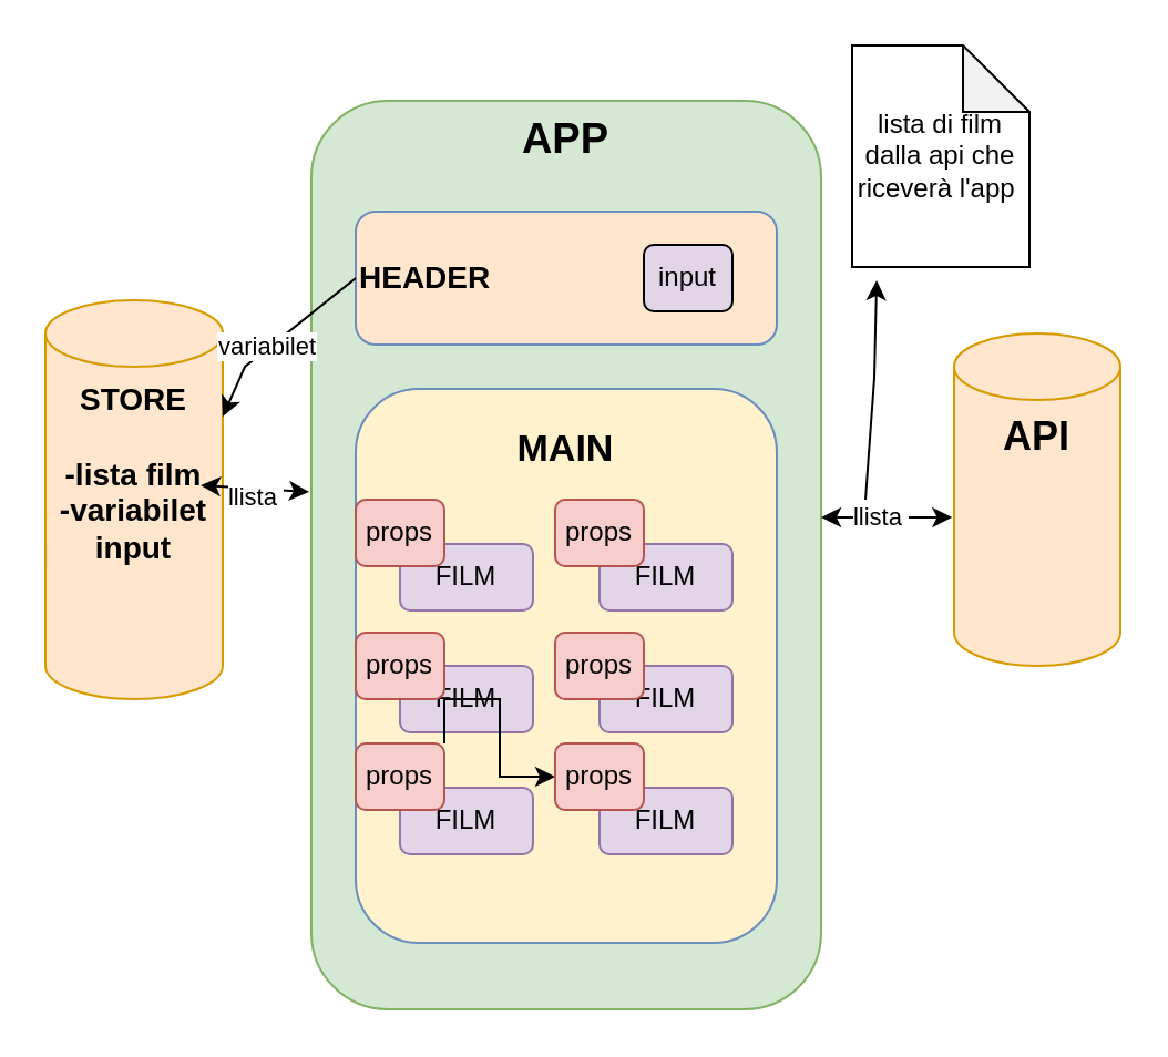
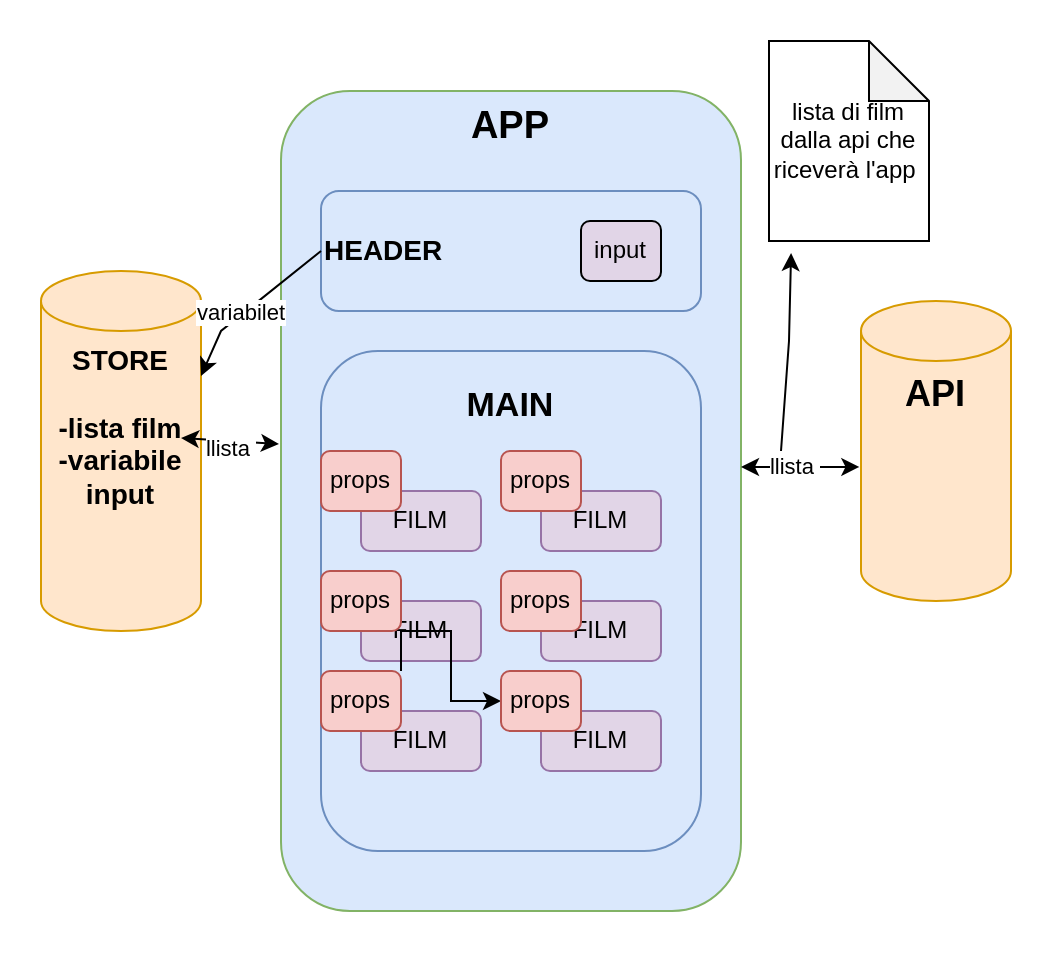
- <mxCell id="3" value="&lt;font style=&quot;font-size: 19px;&quot;&gt;APP&lt;/font&gt;&lt;div style=&quot;text-align: justify;&quot;&gt;&lt;/div&gt;" style="rounded=1;whiteSpace=wrap;html=1;fillColor=#d5e8d4;strokeColor=#82b366;verticalAlign=top;fontStyle=1" vertex="1" parent="1"><mxGeometry x="140" y="45" width="230" height="410" as="geometry" /></mxCell>
+ <mxCell id="3" value="&lt;font style=&quot;font-size: 19px;&quot;&gt;APP&lt;/font&gt;&lt;div style=&quot;text-align: justify;&quot;&gt;&lt;/div&gt;" style="rounded=1;whiteSpace=wrap;html=1;fillColor=#dae8fc;strokeColor=#82b366;verticalAlign=top;fontStyle=1;" vertex="1" parent="1"><mxGeometry x="140" y="45" width="230" height="410" as="geometry" /></mxCell>
- <mxCell id="4" value="&lt;font style=&quot;font-size: 14px;&quot;&gt;HEADER&lt;/font&gt;" style="rounded=1;whiteSpace=wrap;html=1;align=left;fillColor=#ffe6cc;strokeColor=#6c8ebf;fontStyle=1;" vertex="1" parent="1"><mxGeometry x="160" y="95" width="190" height="60" as="geometry" /></mxCell>
+ <mxCell id="4" value="&lt;font style=&quot;font-size: 14px;&quot;&gt;HEADER&lt;/font&gt;" style="rounded=1;whiteSpace=wrap;html=1;align=left;fillColor=#dae8fc;strokeColor=#6c8ebf;fontStyle=1" vertex="1" parent="1"><mxGeometry x="160" y="95" width="190" height="60" as="geometry" /></mxCell>
- <mxCell id="6" value="&lt;h1 style=&quot;font-size: 17px;&quot;&gt;MAIN&lt;/h1&gt;" style="rounded=1;whiteSpace=wrap;html=1;align=center;fillColor=#fff2cc;strokeColor=#6c8ebf;verticalAlign=top;" vertex="1" parent="1"><mxGeometry x="160" y="175" width="190" height="250" as="geometry" /></mxCell>
+ <mxCell id="6" value="&lt;h1 style=&quot;font-size: 17px;&quot;&gt;MAIN&lt;/h1&gt;" style="rounded=1;whiteSpace=wrap;html=1;align=center;fillColor=#dae8fc;strokeColor=#6c8ebf;verticalAlign=top;" vertex="1" parent="1"><mxGeometry x="160" y="175" width="190" height="250" as="geometry" /></mxCell>
- <mxCell id="12" value="&lt;b&gt;&lt;font style=&quot;font-size: 14px;&quot;&gt;STORE&lt;br&gt;&lt;br&gt;-lista film&lt;br&gt;-variabilet input&lt;br&gt;&lt;/font&gt;&lt;/b&gt;" style="shape=cylinder3;whiteSpace=wrap;html=1;boundedLbl=1;backgroundOutline=1;size=15;fillColor=#ffe6cc;strokeColor=#d79b00;horizontal=1;verticalAlign=top;" vertex="1" parent="1"><mxGeometry x="20" y="135" width="80" height="180" as="geometry" /></mxCell>
+ <mxCell id="12" value="&lt;b&gt;&lt;font style=&quot;font-size: 14px;&quot;&gt;STORE&lt;br&gt;&lt;br&gt;-lista film&lt;br&gt;-variabile input&lt;br&gt;&lt;/font&gt;&lt;/b&gt;" style="shape=cylinder3;whiteSpace=wrap;html=1;boundedLbl=1;backgroundOutline=1;size=15;fillColor=#ffe6cc;strokeColor=#d79b00;horizontal=1;verticalAlign=top;" vertex="1" parent="1"><mxGeometry x="20" y="135" width="80" height="180" as="geometry" /></mxCell>
